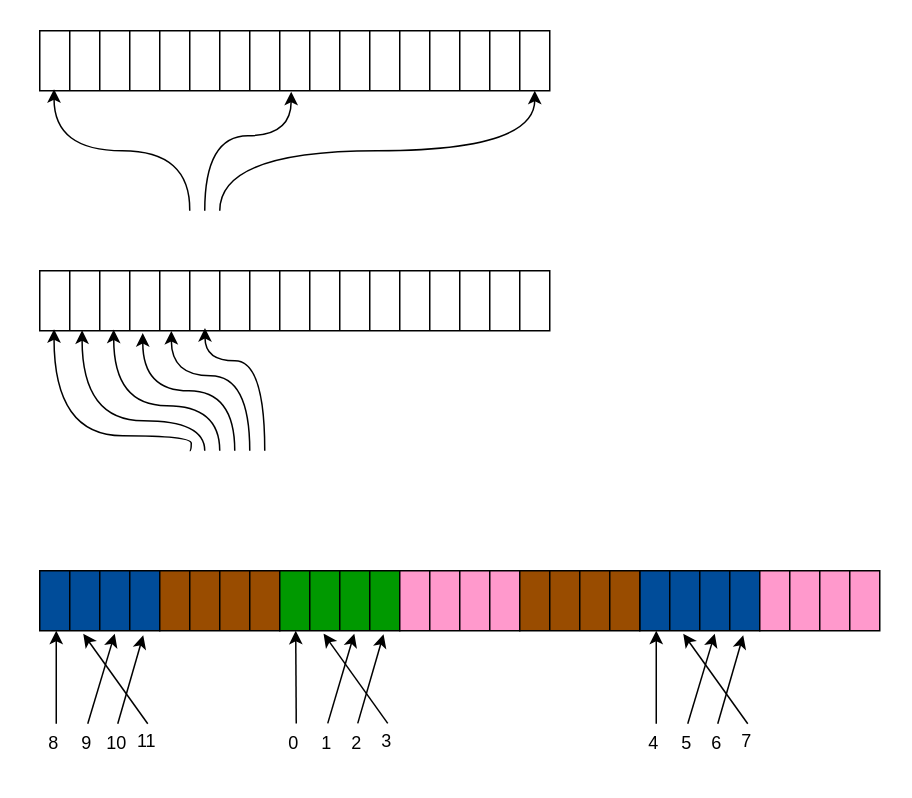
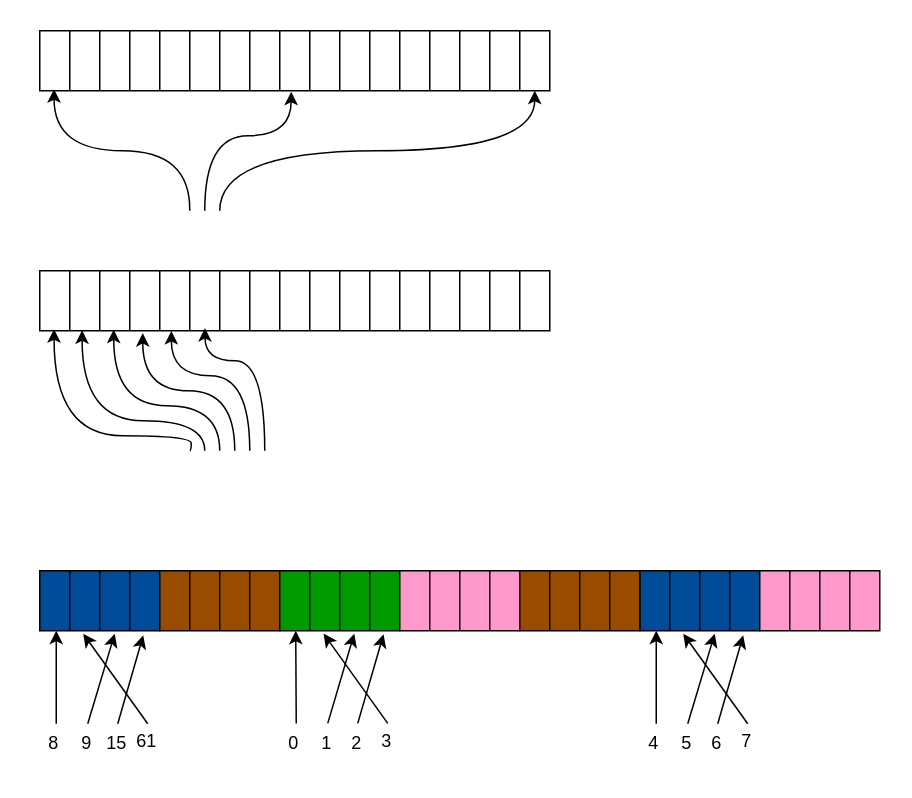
- <mxCell id="2" value="11" style="text;html=1;align=center;verticalAlign=middle;resizable=0;points=[];autosize=1;strokeColor=none;fillColor=none;" vertex="1" parent="1"><mxGeometry x="77" y="479" width="40" height="30" as="geometry" /></mxCell>
+ <mxCell id="2" value="61" style="text;html=1;align=center;verticalAlign=middle;resizable=0;points=[];autosize=1;strokeColor=none;fillColor=none;" vertex="1" parent="1"><mxGeometry x="77" y="479" width="40" height="30" as="geometry" /></mxCell>
- <mxCell id="110" value="10" style="text;html=1;align=center;verticalAlign=middle;resizable=0;points=[];autosize=1;strokeColor=none;fillColor=none;" vertex="1" parent="1"><mxGeometry x="57" y="480" width="40" height="30" as="geometry" /></mxCell>
+ <mxCell id="110" value="15" style="text;html=1;align=center;verticalAlign=middle;resizable=0;points=[];autosize=1;strokeColor=none;fillColor=none;" vertex="1" parent="1"><mxGeometry x="57" y="480" width="40" height="30" as="geometry" /></mxCell>
